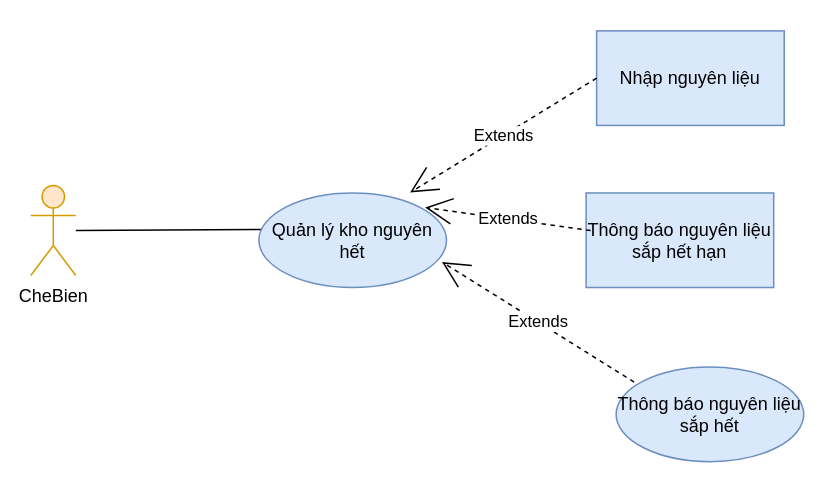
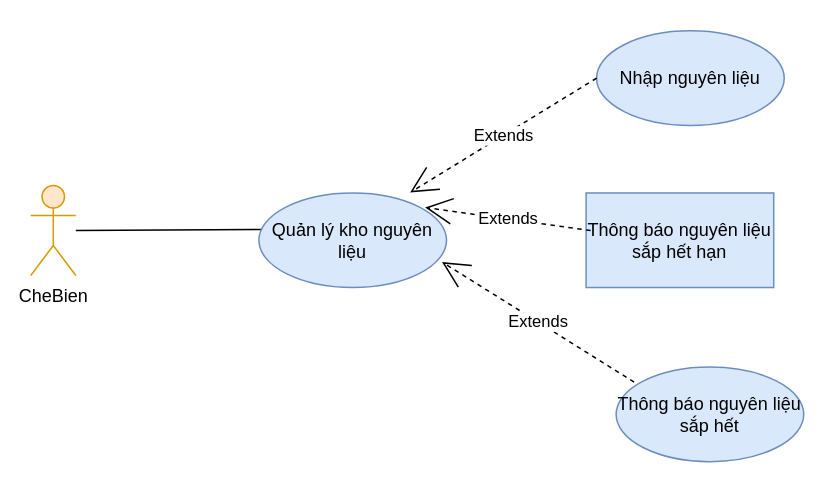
- <mxCell id="5" value="Nhập nguyên liệu" style="whiteSpace=wrap;html=1;fillColor=#dae8fc;strokeColor=#6c8ebf;rounded=0;" vertex="1" parent="1"><mxGeometry x="397" y="20" width="125" height="63" as="geometry" /></mxCell>
+ <mxCell id="5" value="Nhập nguyên liệu" style="ellipse;whiteSpace=wrap;html=1;fillColor=#dae8fc;strokeColor=#6c8ebf;" vertex="1" parent="1"><mxGeometry x="397" y="20" width="125" height="63" as="geometry" /></mxCell>
- <mxCell id="4" value="Quản lý kho nguyên hết" style="ellipse;whiteSpace=wrap;html=1;fillColor=#dae8fc;strokeColor=#6c8ebf;" vertex="1" parent="1"><mxGeometry x="172" y="128" width="125" height="63" as="geometry" /></mxCell>
+ <mxCell id="4" value="Quản lý kho nguyên liệu" style="ellipse;whiteSpace=wrap;html=1;fillColor=#dae8fc;strokeColor=#6c8ebf;" vertex="1" parent="1"><mxGeometry x="172" y="128" width="125" height="63" as="geometry" /></mxCell>
